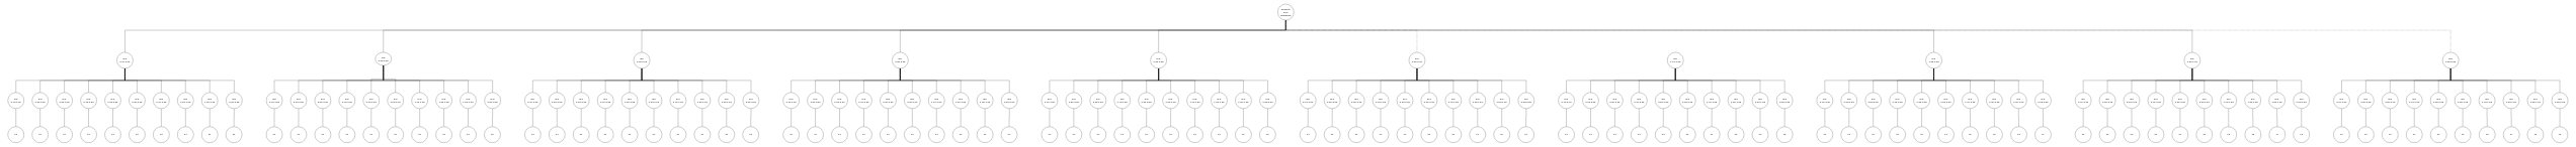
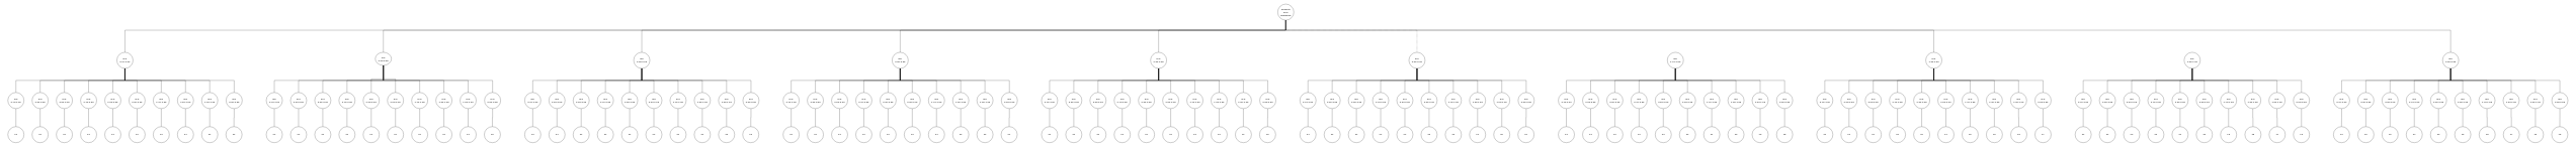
- <mxCell id="10" style="edgeStyle=orthogonalEdgeStyle;rounded=0;orthogonalLoop=1;jettySize=auto;html=1;endArrow=none;endFill=0;entryX=0.5;entryY=0;entryDx=0;entryDy=0;dashed=1;" parent="1" source="11" target="321" edge="1"><mxGeometry relative="1" as="geometry"><mxPoint x="11490" y="290" as="targetPoint" /><Array as="points"><mxPoint x="6350" y="150" /><mxPoint x="12120" y="150" /></Array></mxGeometry></mxCell>
+ <mxCell id="10" style="edgeStyle=orthogonalEdgeStyle;rounded=0;orthogonalLoop=1;jettySize=auto;html=1;endArrow=none;endFill=0;entryX=0.5;entryY=0;entryDx=0;entryDy=0;" parent="1" source="11" target="321" edge="1"><mxGeometry relative="1" as="geometry"><mxPoint x="11490" y="290" as="targetPoint" /><Array as="points"><mxPoint x="6350" y="150" /><mxPoint x="12120" y="150" /></Array></mxGeometry></mxCell>
- <mxCell id="9" style="edgeStyle=orthogonalEdgeStyle;rounded=0;orthogonalLoop=1;jettySize=auto;html=1;entryX=0.5;entryY=0;entryDx=0;entryDy=0;endArrow=none;endFill=0;" parent="1" source="11" target="290" edge="1"><mxGeometry relative="1" as="geometry"><Array as="points"><mxPoint x="6350" y="150" /><mxPoint x="10840" y="150" /></Array></mxGeometry></mxCell>
